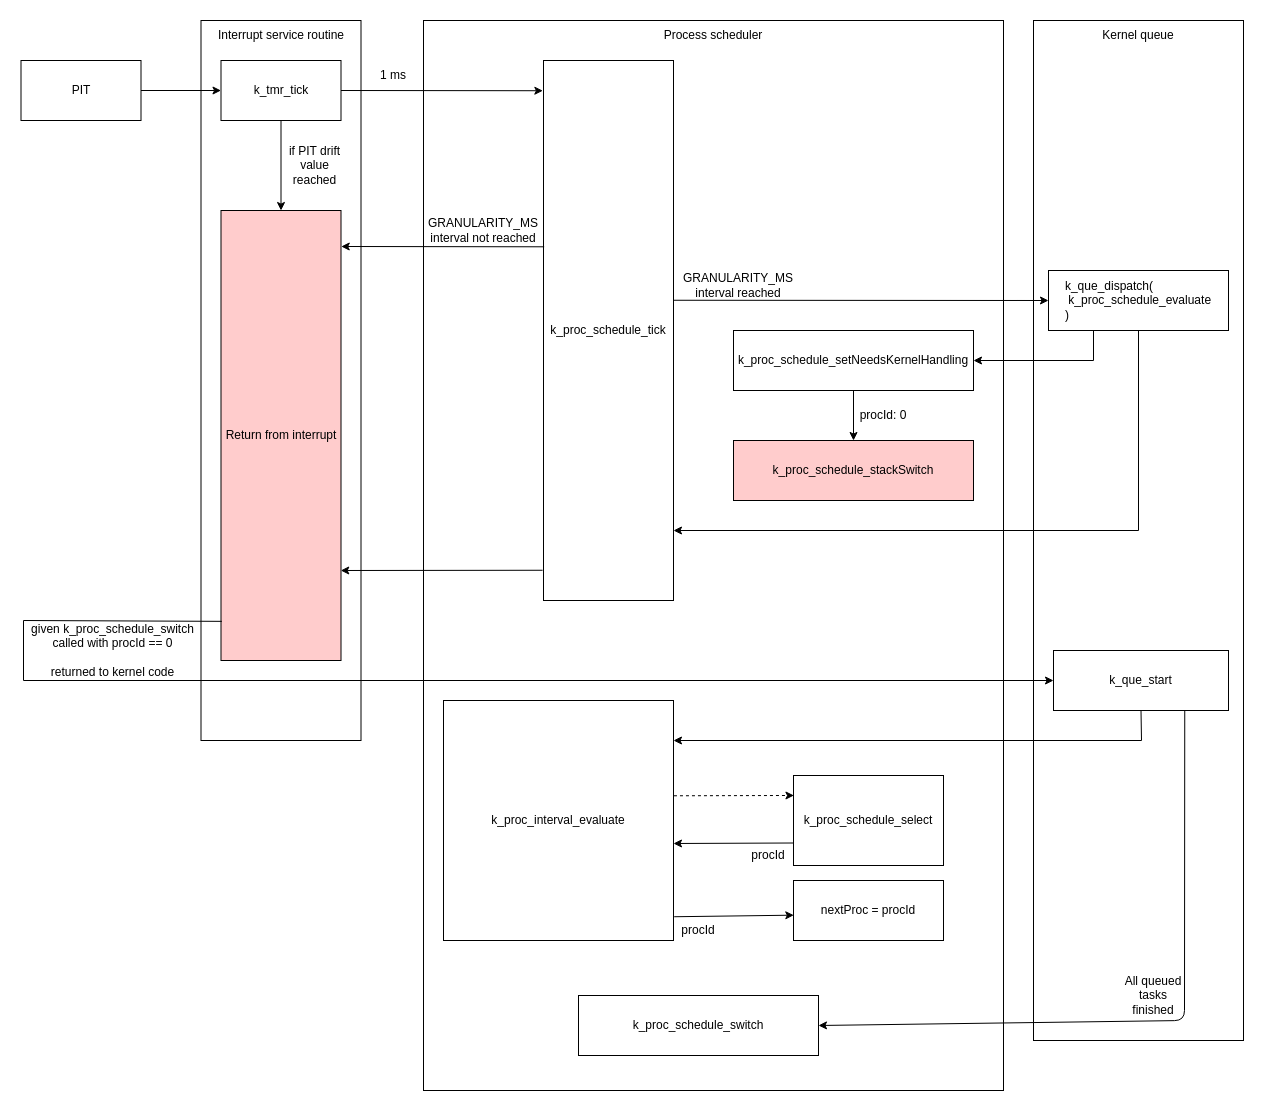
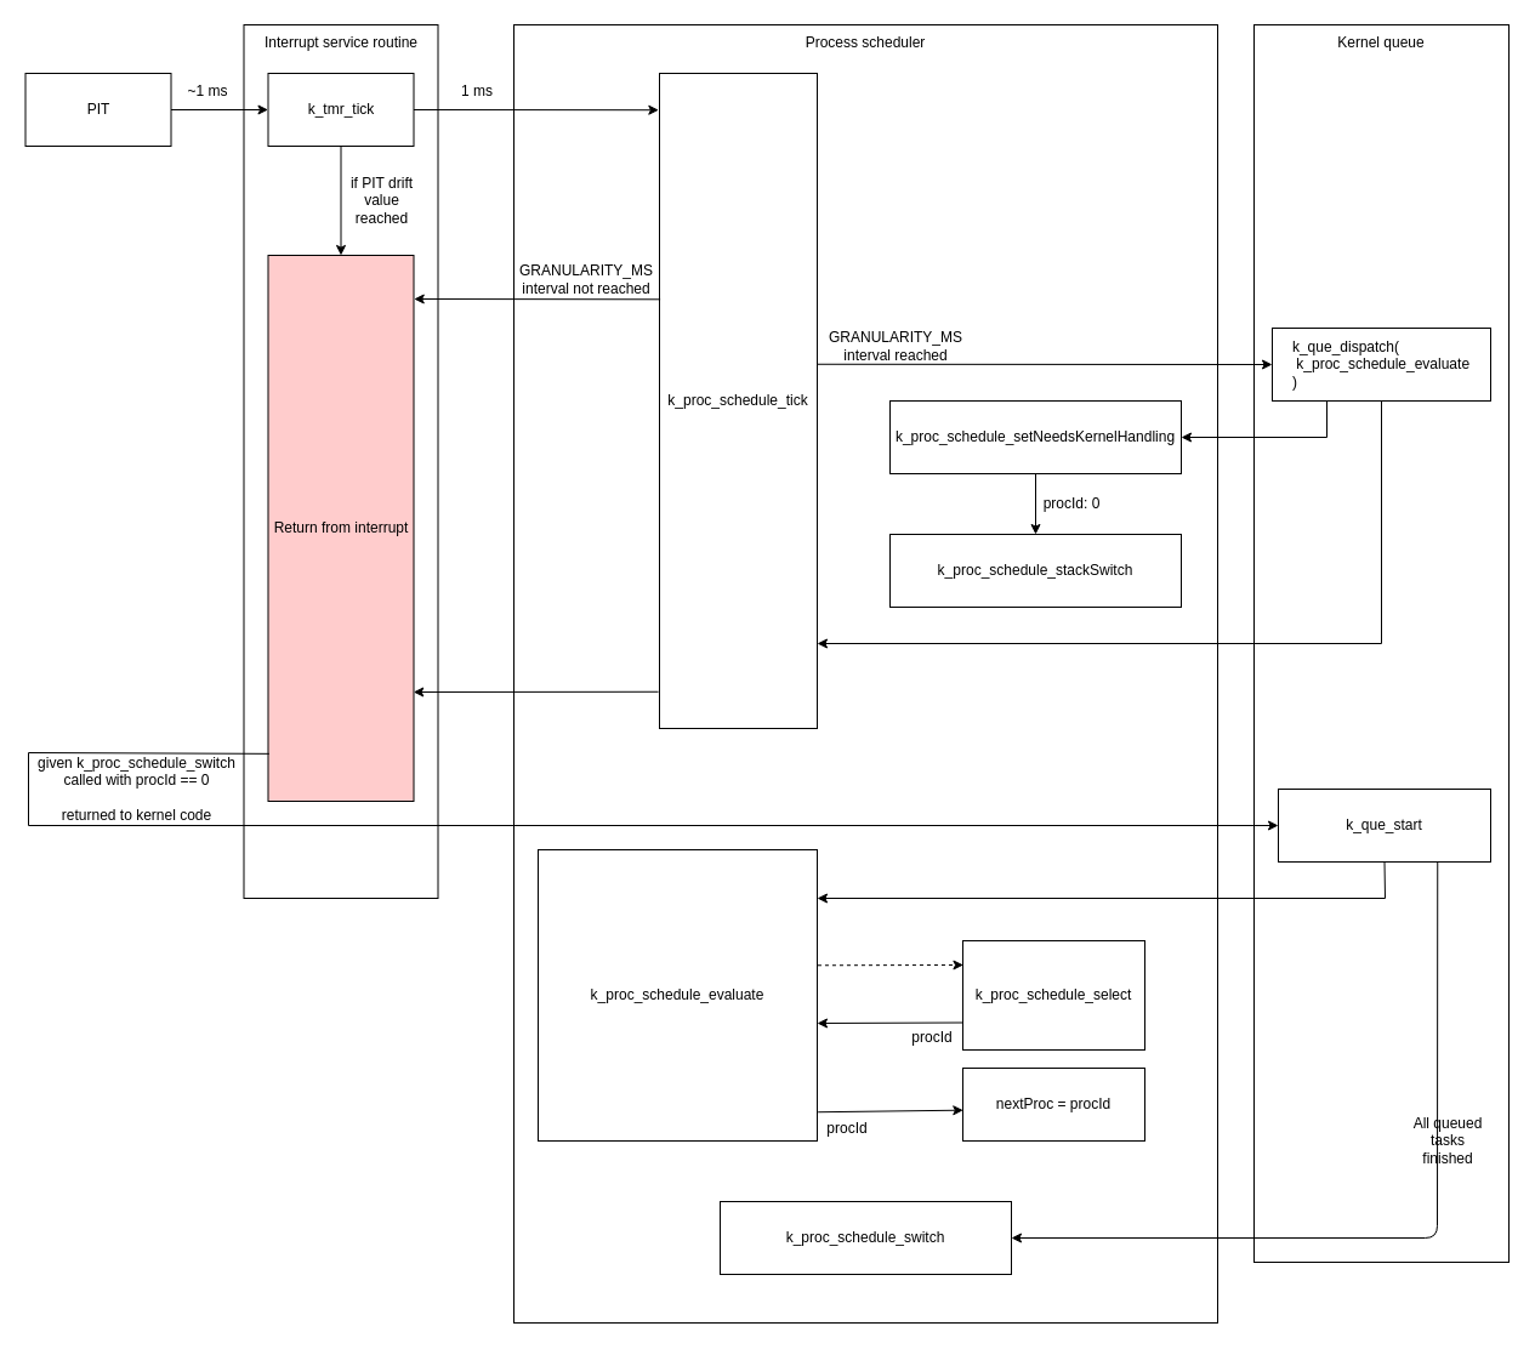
+ <mxCell id="7" value="~1 ms" style="text;html=1;strokeColor=none;fillColor=none;align=center;verticalAlign=middle;whiteSpace=wrap;rounded=0;" parent="1" vertex="1"><mxGeometry x="140.5" y="60" width="60" height="30" as="geometry" /></mxCell>
- <mxCell id="23" value="k_proc_schedule_stackSwitch" style="rounded=0;whiteSpace=wrap;html=1;fillColor=#ffcccc;" parent="1" vertex="1"><mxGeometry x="733" y="440" width="240" height="60" as="geometry" /></mxCell>
+ <mxCell id="23" value="k_proc_schedule_stackSwitch" style="rounded=0;whiteSpace=wrap;html=1;" parent="1" vertex="1"><mxGeometry x="733" y="440" width="240" height="60" as="geometry" /></mxCell>
- <mxCell id="33" value="k_proc_interval_evaluate" style="rounded=0;whiteSpace=wrap;html=1;" parent="1" vertex="1"><mxGeometry x="443" y="700" width="230" height="240" as="geometry" /></mxCell>
+ <mxCell id="33" value="k_proc_schedule_evaluate" style="rounded=0;whiteSpace=wrap;html=1;" parent="1" vertex="1"><mxGeometry x="443" y="700" width="230" height="240" as="geometry" /></mxCell>
- <mxCell id="44" value="All queued tasks finished" style="text;html=1;strokeColor=none;fillColor=none;align=center;verticalAlign=middle;whiteSpace=wrap;rounded=0;" vertex="1" parent="1"><mxGeometry x="1123" y="980" width="60" height="30" as="geometry" /></mxCell>
+ <mxCell id="44" value="All queued tasks finished" style="text;html=1;strokeColor=none;fillColor=none;align=center;verticalAlign=middle;whiteSpace=wrap;rounded=0;" vertex="1" parent="1"><mxGeometry x="1163" y="925" width="60" height="30" as="geometry" /></mxCell>
- <mxCell id="42" value="k_proc_schedule_switch" style="rounded=0;whiteSpace=wrap;html=1;" vertex="1" parent="1"><mxGeometry x="578" y="995" width="240" height="60" as="geometry" /></mxCell>
+ <mxCell id="42" value="k_proc_schedule_switch" style="rounded=0;whiteSpace=wrap;html=1;" vertex="1" parent="1"><mxGeometry x="593" y="990" width="240" height="60" as="geometry" /></mxCell>
